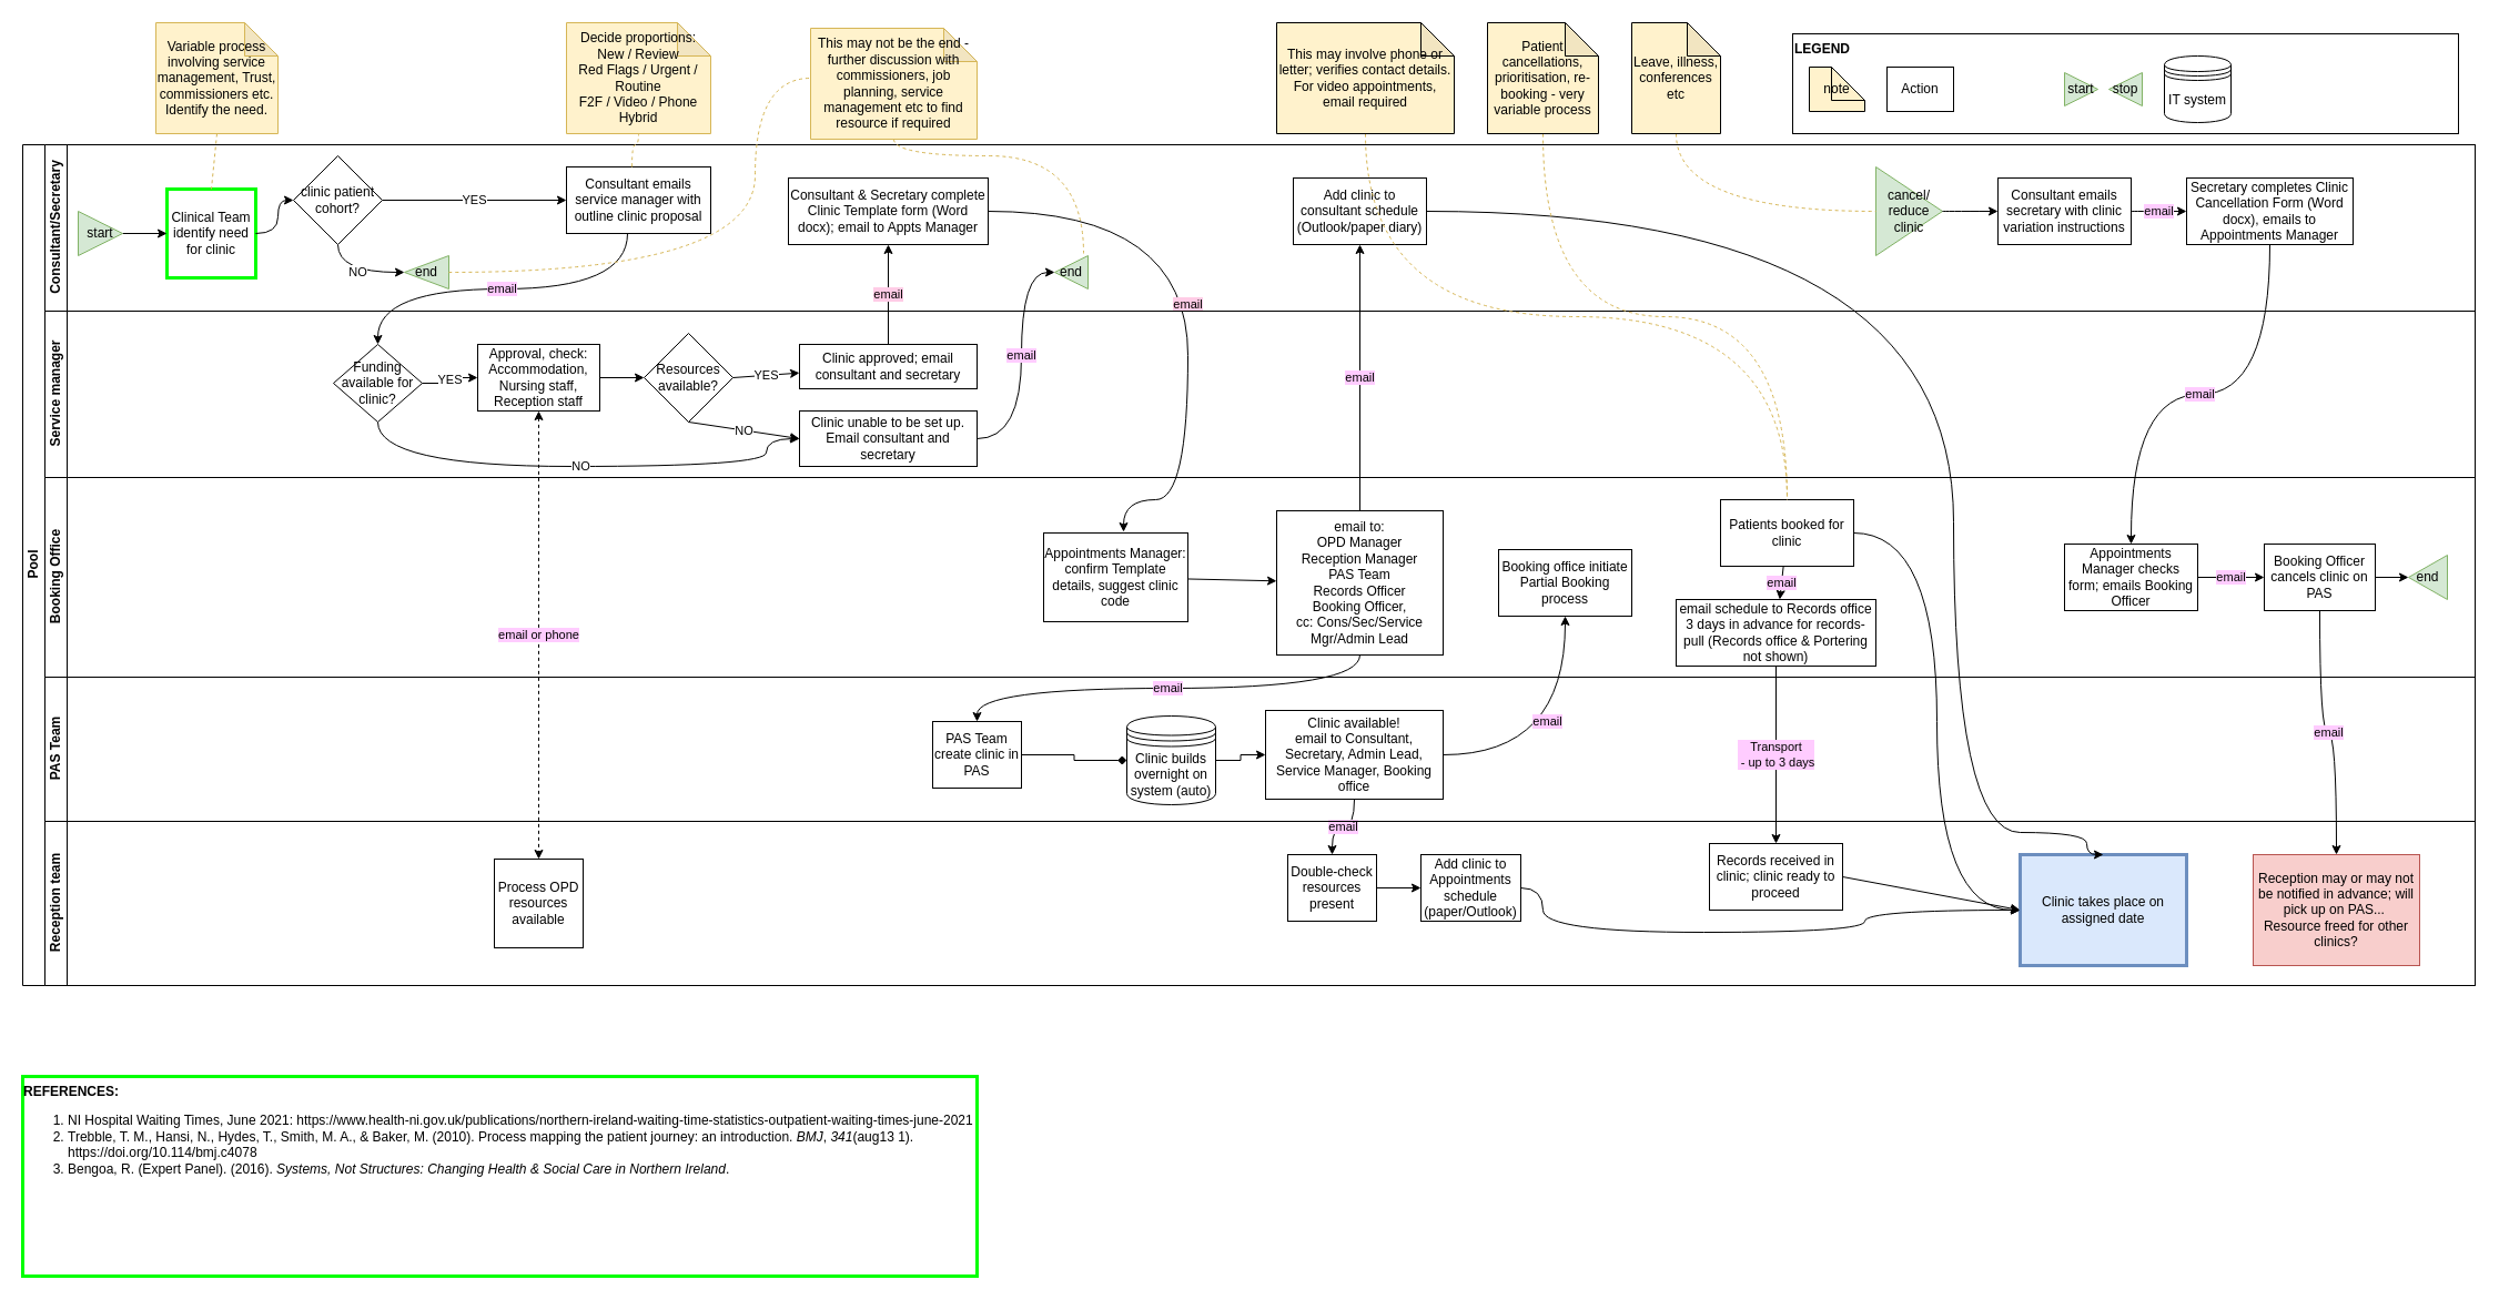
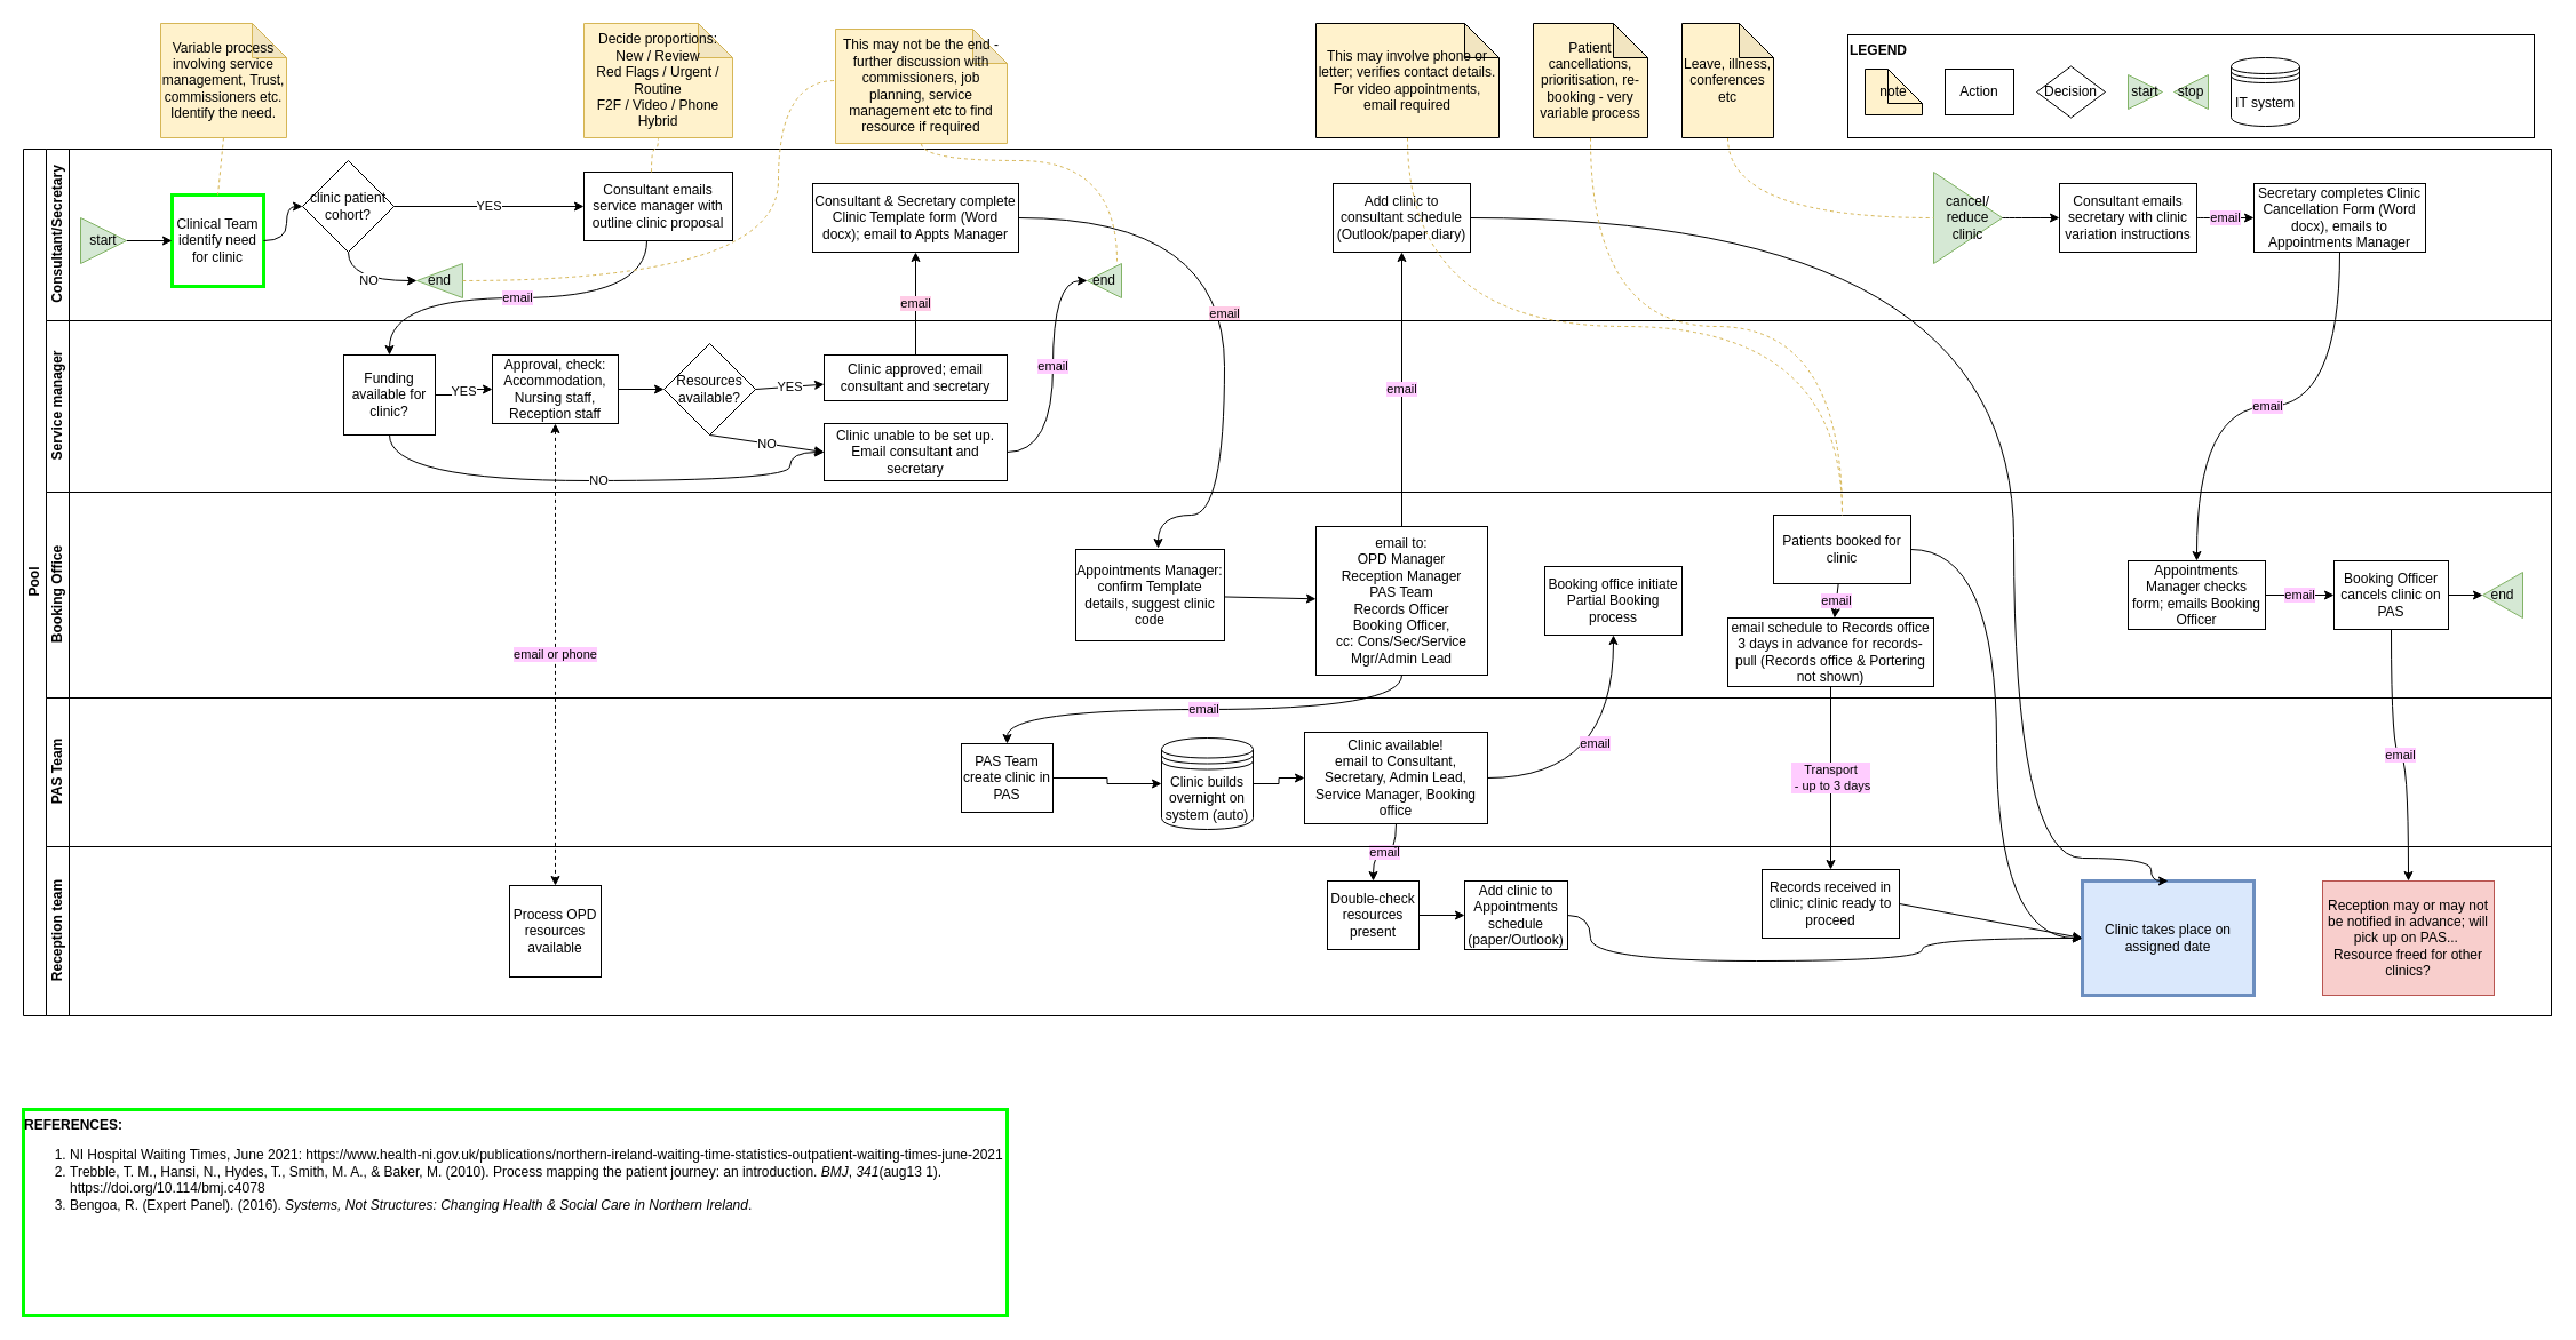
+ <mxCell id="84" value="Decision" style="rhombus;whiteSpace=wrap;html=1;labelBackgroundColor=none;fillColor=none;" parent="1" vertex="1"><mxGeometry x="1780" y="57.5" width="60" height="45" as="geometry" /></mxCell>
- <mxCell id="20" value="Funding available for clinic?" style="rhombus;rounded=0;whiteSpace=wrap;html=1;fontFamily=Helvetica;fontSize=12;fontColor=#000000;align=center;fillColor=default;strokeColor=default;" parent="18" vertex="1"><mxGeometry x="260" y="30" width="80" height="70" as="geometry" /></mxCell>
+ <mxCell id="20" value="Funding available for clinic?" style="whiteSpace=wrap;html=1;fontFamily=Helvetica;fontSize=12;fontColor=#000000;align=center;fillColor=default;strokeColor=default;rounded=0;" parent="18" vertex="1"><mxGeometry x="260" y="30" width="80" height="70" as="geometry" /></mxCell>
- <mxCell id="44" value="" style="edgeStyle=orthogonalEdgeStyle;rounded=0;orthogonalLoop=1;jettySize=auto;html=1;endArrow=diamond;endFill=1;strokeColor=default;labelBackgroundColor=default;fontColor=default;entryX=0;entryY=0.5;entryDx=0;entryDy=0;" parent="43" source="45" target="46" edge="1"><mxGeometry relative="1" as="geometry"><mxPoint x="920" y="70" as="targetPoint" /></mxGeometry></mxCell>
+ <mxCell id="44" value="" style="edgeStyle=orthogonalEdgeStyle;rounded=0;orthogonalLoop=1;jettySize=auto;html=1;endArrow=classic;endFill=1;strokeColor=default;labelBackgroundColor=default;fontColor=default;entryX=0;entryY=0.5;entryDx=0;entryDy=0;" parent="43" source="45" target="46" edge="1"><mxGeometry relative="1" as="geometry"><mxPoint x="920" y="70" as="targetPoint" /></mxGeometry></mxCell>
